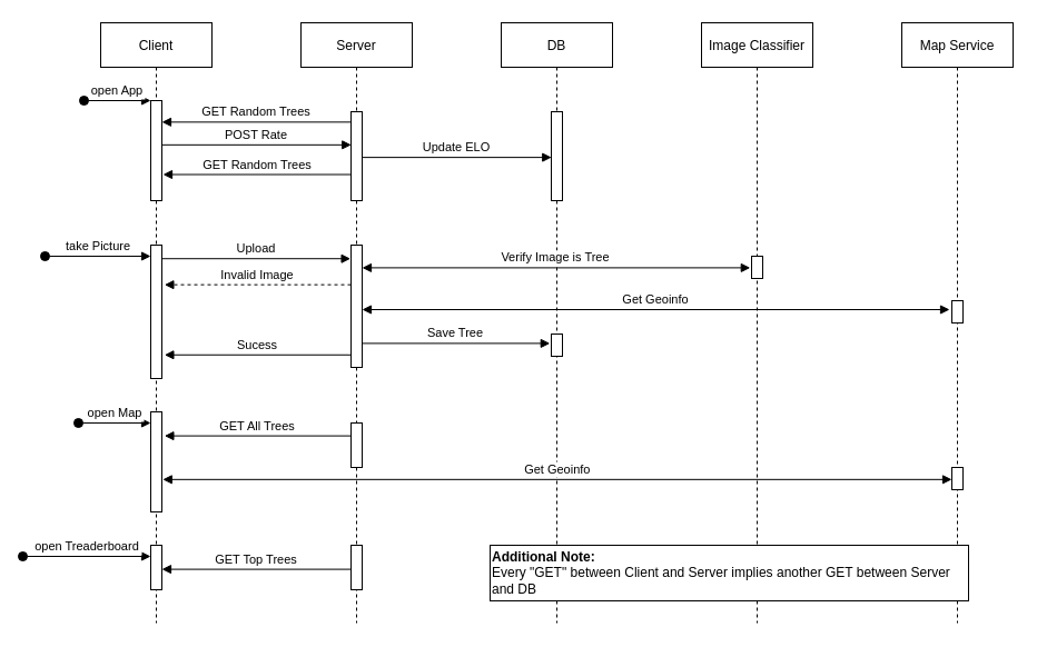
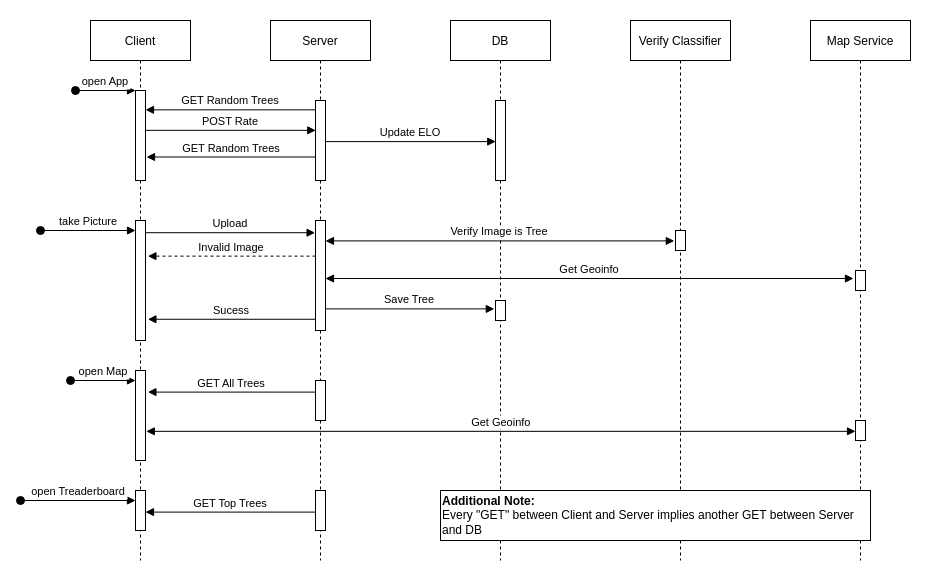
- <mxCell id="19" value="Image Classifier" style="shape=umlLifeline;perimeter=lifelinePerimeter;container=1;collapsible=0;recursiveResize=0;rounded=0;shadow=0;strokeWidth=1;" vertex="1" parent="1"><mxGeometry x="630" y="20" width="100" height="540" as="geometry" /></mxCell>
+ <mxCell id="19" value="Verify Classifier" style="shape=umlLifeline;perimeter=lifelinePerimeter;container=1;collapsible=0;recursiveResize=0;rounded=0;shadow=0;strokeWidth=1;" vertex="1" parent="1"><mxGeometry x="630" y="20" width="100" height="540" as="geometry" /></mxCell>
